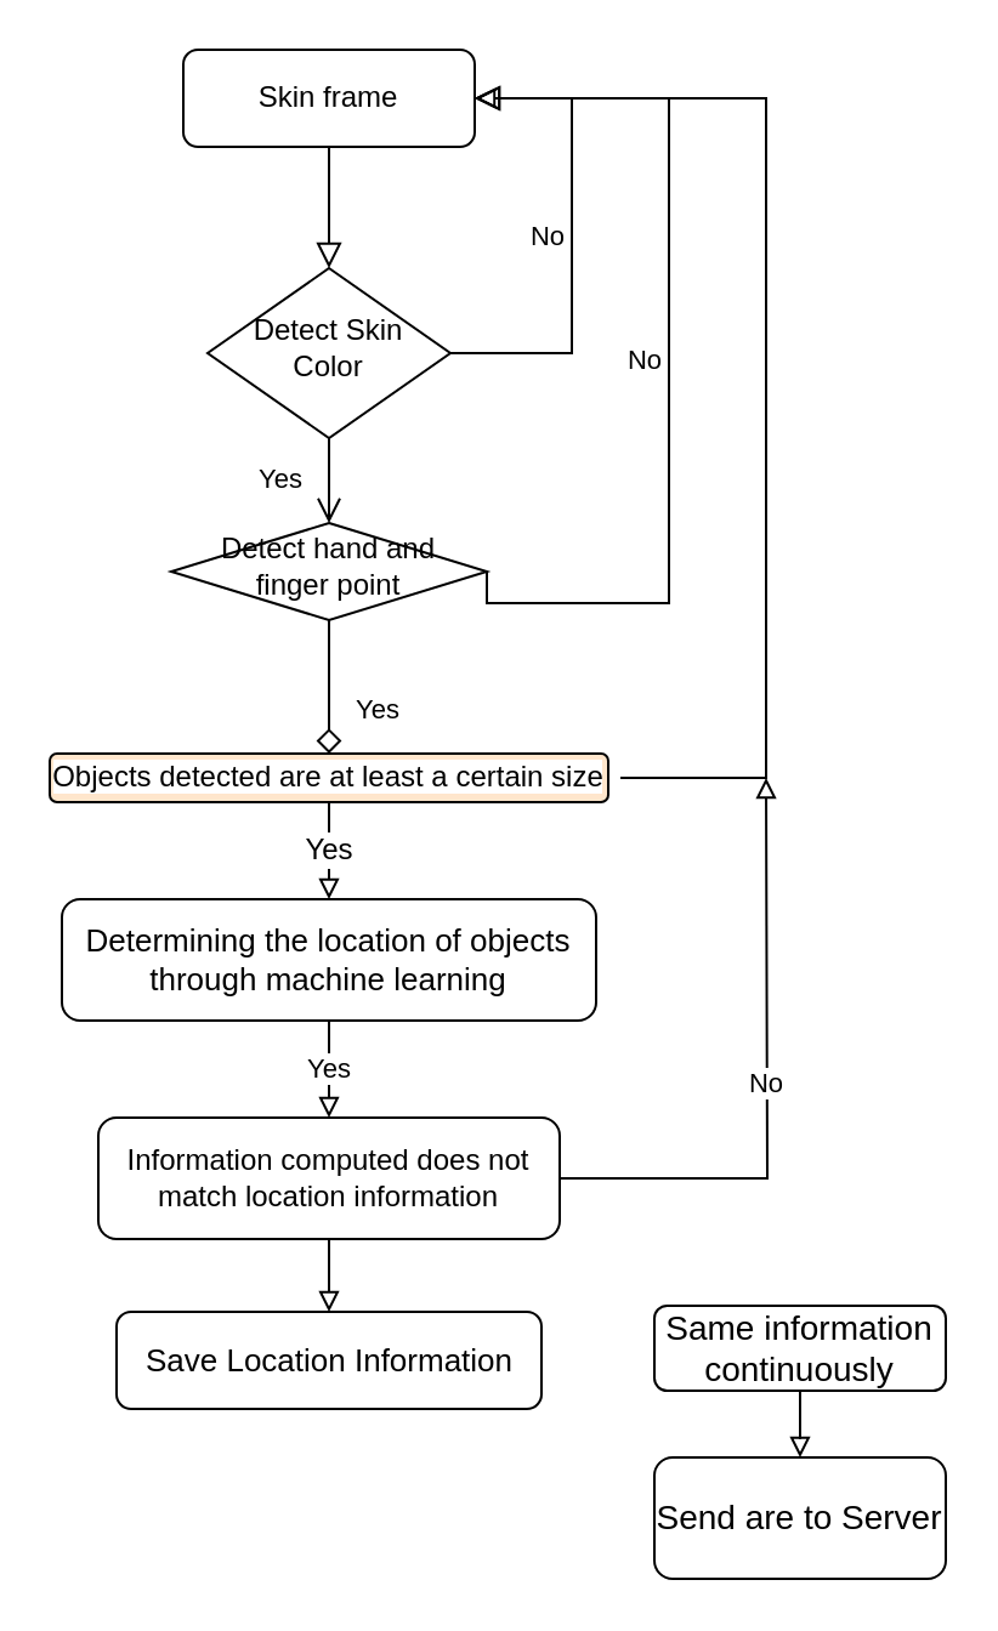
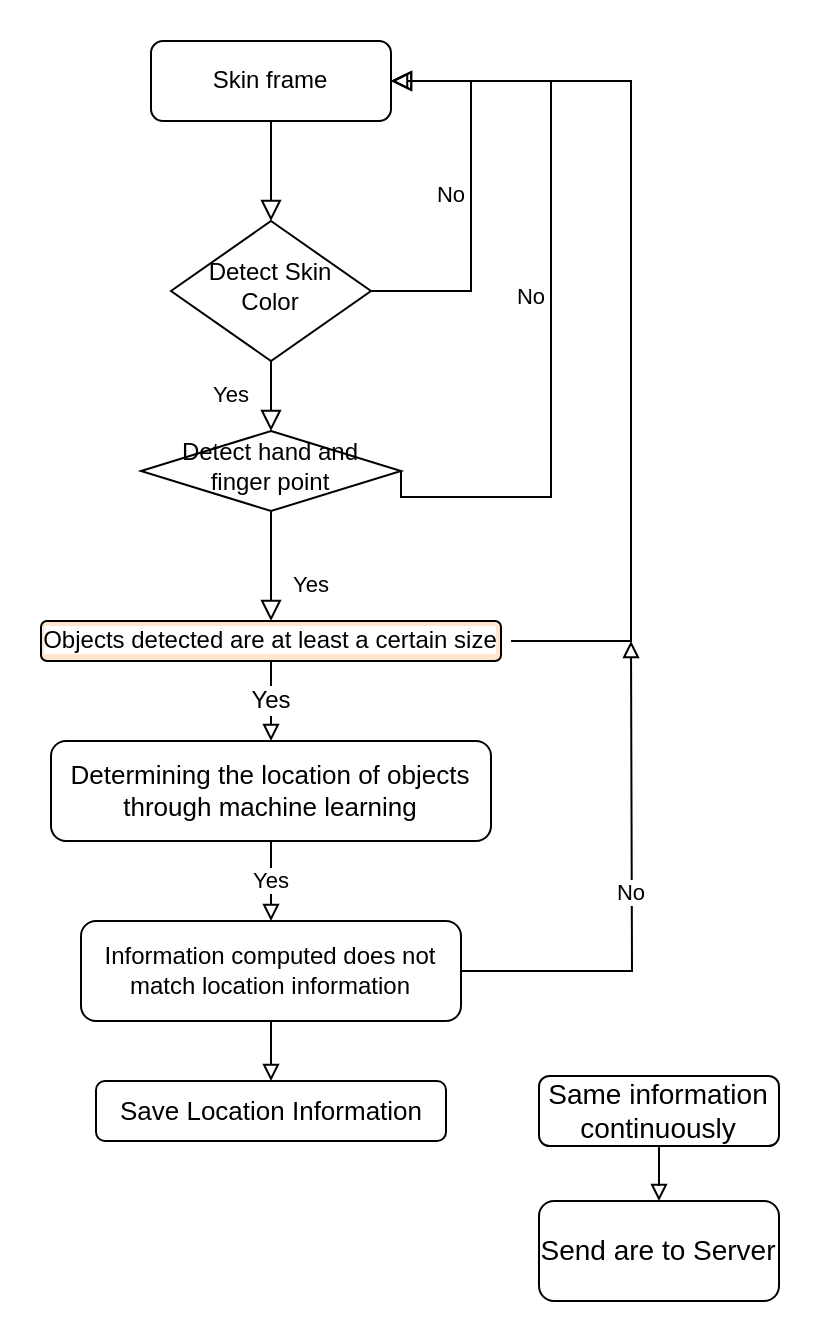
- <mxCell id="4" value="Yes" style="rounded=0;html=1;jettySize=auto;orthogonalLoop=1;fontSize=11;endArrow=open;endFill=0;endSize=8;strokeWidth=1;shadow=0;labelBackgroundColor=none;edgeStyle=orthogonalEdgeStyle;" parent="1" source="6" target="9" edge="1"><mxGeometry y="20" relative="1" as="geometry"><mxPoint as="offset" /></mxGeometry></mxCell>
+ <mxCell id="4" value="Yes" style="rounded=0;html=1;jettySize=auto;orthogonalLoop=1;fontSize=11;endArrow=block;endFill=0;endSize=8;strokeWidth=1;shadow=0;labelBackgroundColor=none;edgeStyle=orthogonalEdgeStyle;" parent="1" source="6" target="9" edge="1"><mxGeometry y="20" relative="1" as="geometry"><mxPoint as="offset" /></mxGeometry></mxCell>
- <mxCell id="7" value="Yes" style="rounded=0;html=1;jettySize=auto;orthogonalLoop=1;fontSize=11;endArrow=diamond;endFill=0;endSize=8;strokeWidth=1;shadow=0;labelBackgroundColor=none;edgeStyle=orthogonalEdgeStyle;entryX=0.5;entryY=0;entryDx=0;entryDy=0;" parent="1" source="9" target="17" edge="1"><mxGeometry x="0.333" y="20" relative="1" as="geometry"><mxPoint as="offset" /></mxGeometry></mxCell>
+ <mxCell id="7" value="Yes" style="rounded=0;html=1;jettySize=auto;orthogonalLoop=1;fontSize=11;endArrow=block;endFill=0;endSize=8;strokeWidth=1;shadow=0;labelBackgroundColor=none;edgeStyle=orthogonalEdgeStyle;entryX=0.5;entryY=0;entryDx=0;entryDy=0;" parent="1" source="9" target="17" edge="1"><mxGeometry x="0.333" y="20" relative="1" as="geometry"><mxPoint as="offset" /></mxGeometry></mxCell>
- <mxCell id="18" value="&lt;span style=&quot;font-family: &amp;#34;helvetica&amp;#34; , &amp;#34;apple sd gothic neo&amp;#34; , sans-serif ; font-size: 13px ; background-color: rgb(255 , 255 , 255)&quot;&gt;Save Location Information&lt;/span&gt;" style="rounded=1;whiteSpace=wrap;html=1;fontSize=12;" vertex="1" parent="1"><mxGeometry x="47.5" y="540" width="175" height="40" as="geometry" /></mxCell>
+ <mxCell id="18" value="&lt;span style=&quot;font-family: &amp;#34;helvetica&amp;#34; , &amp;#34;apple sd gothic neo&amp;#34; , sans-serif ; font-size: 13px ; background-color: rgb(255 , 255 , 255)&quot;&gt;Save Location Information&lt;/span&gt;" style="rounded=1;whiteSpace=wrap;html=1;fontSize=12;" vertex="1" parent="1"><mxGeometry x="47.5" y="540" width="175" height="30" as="geometry" /></mxCell>
